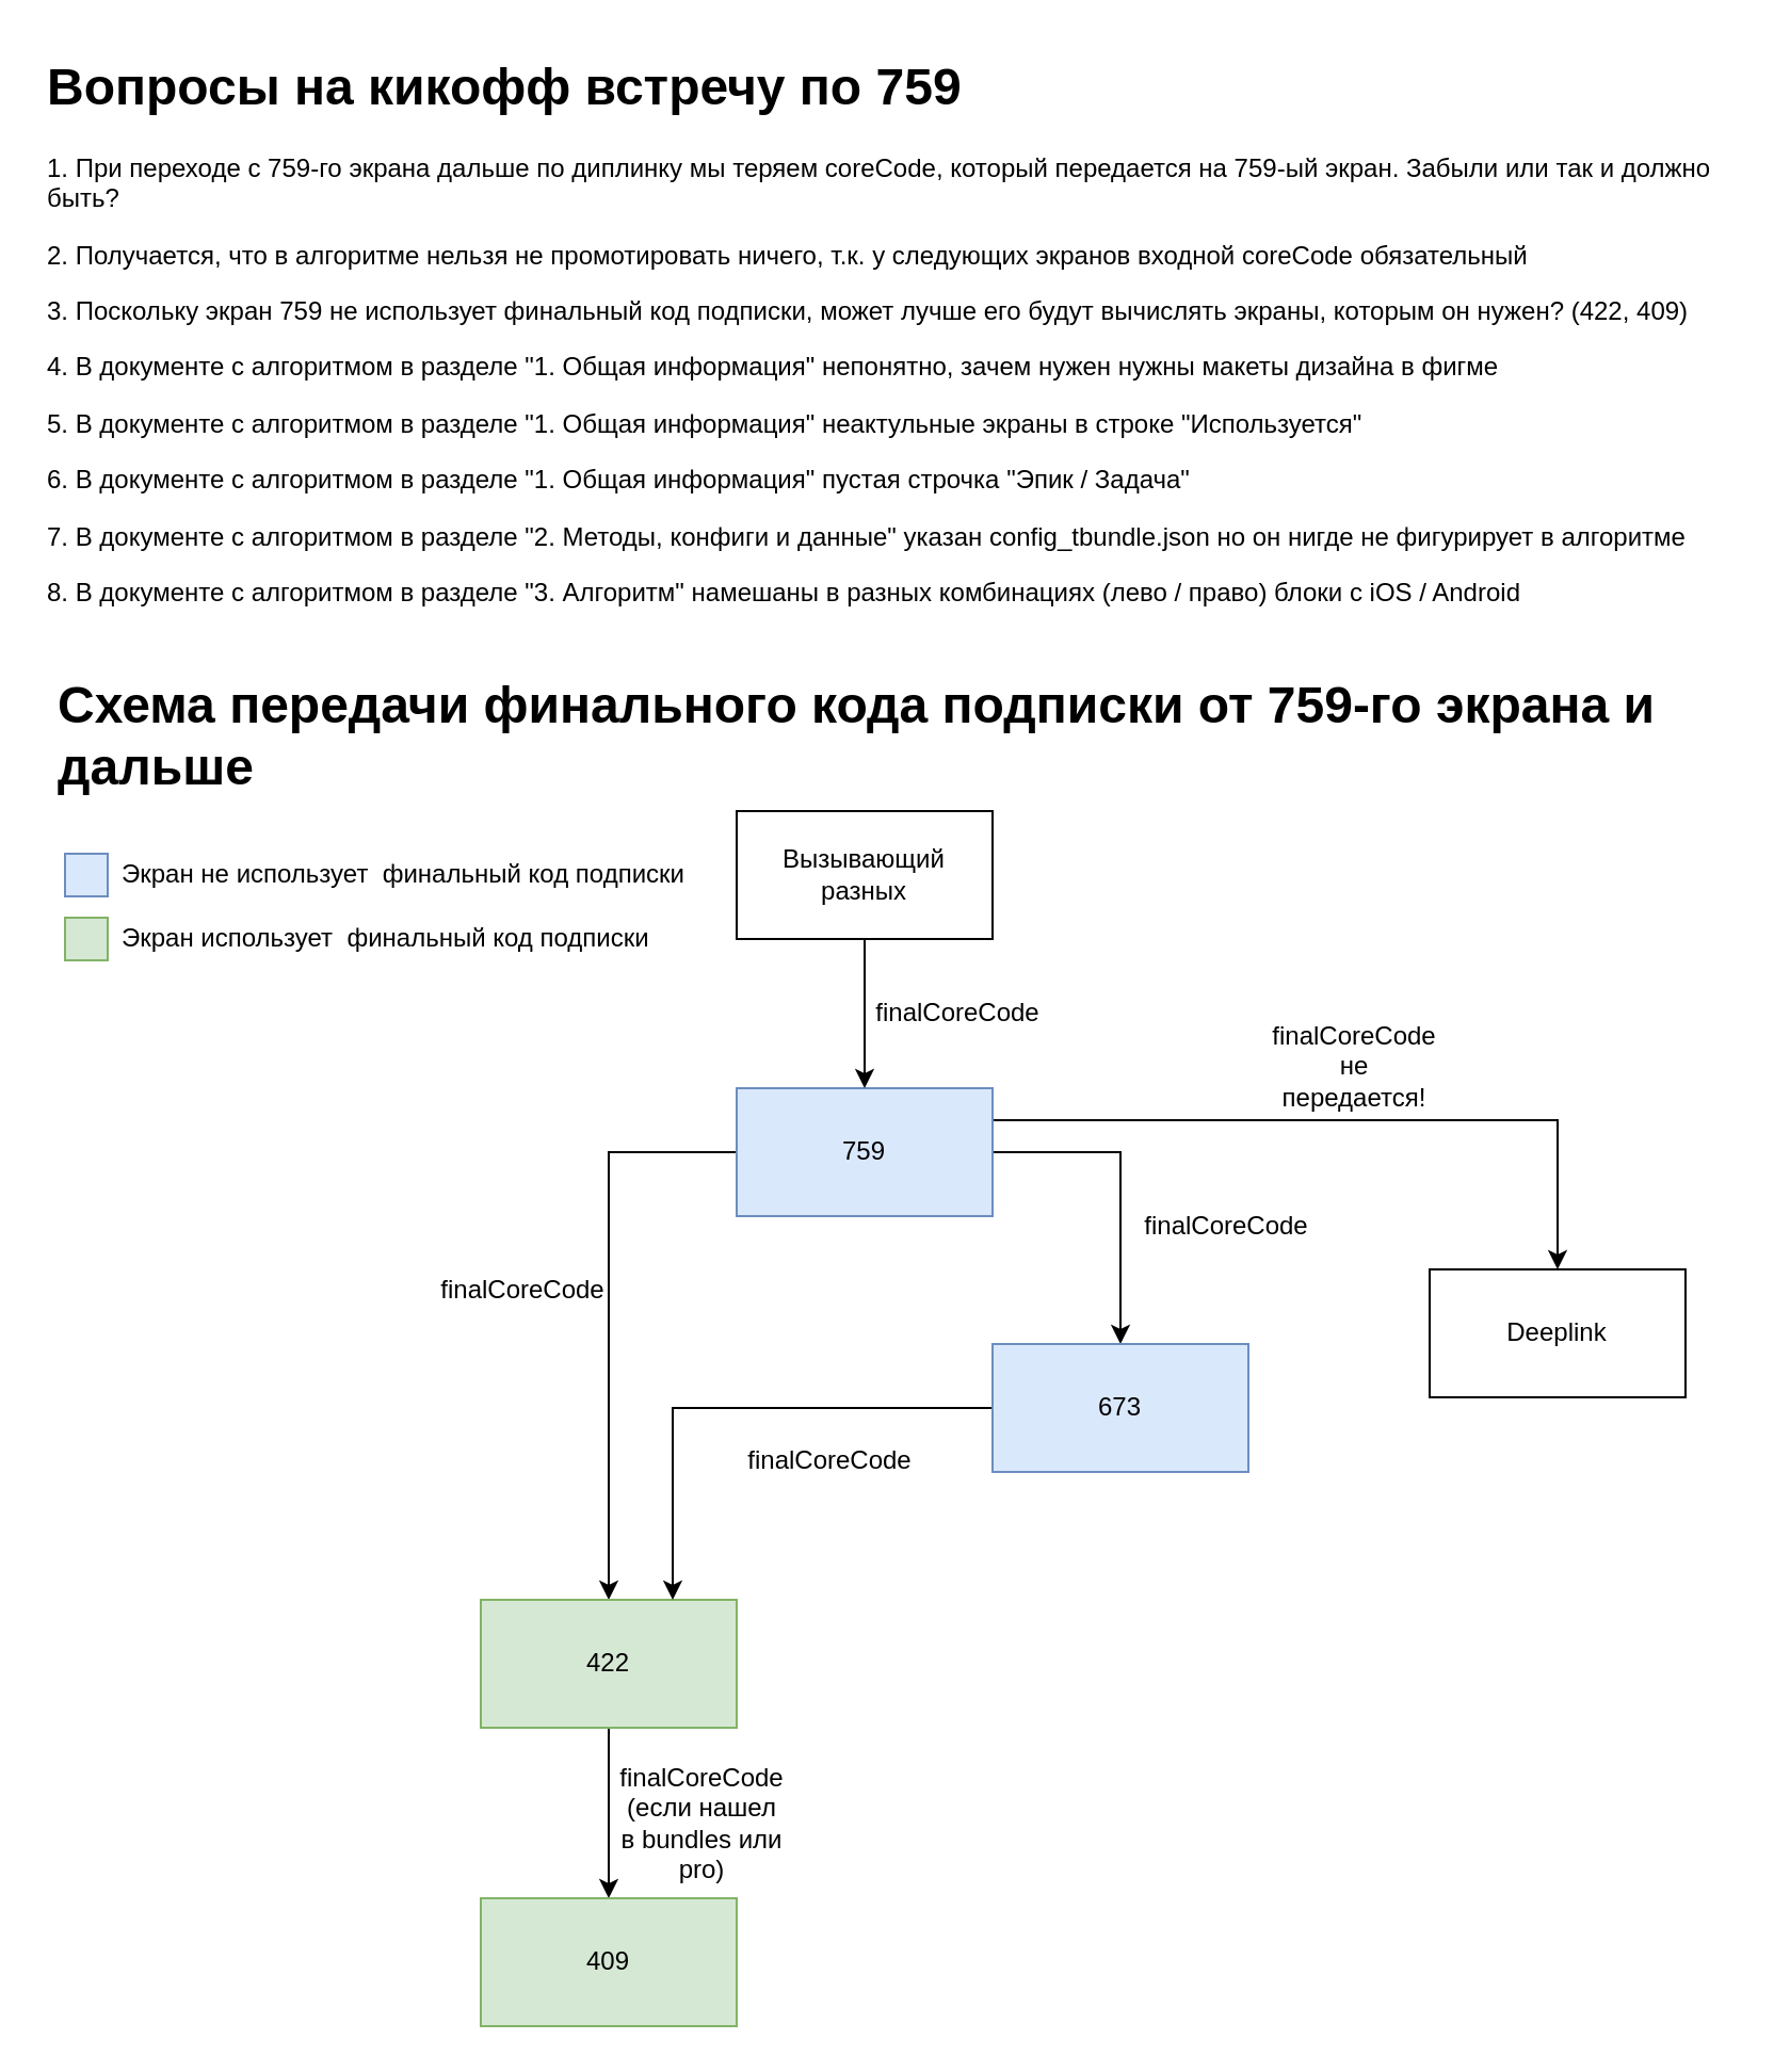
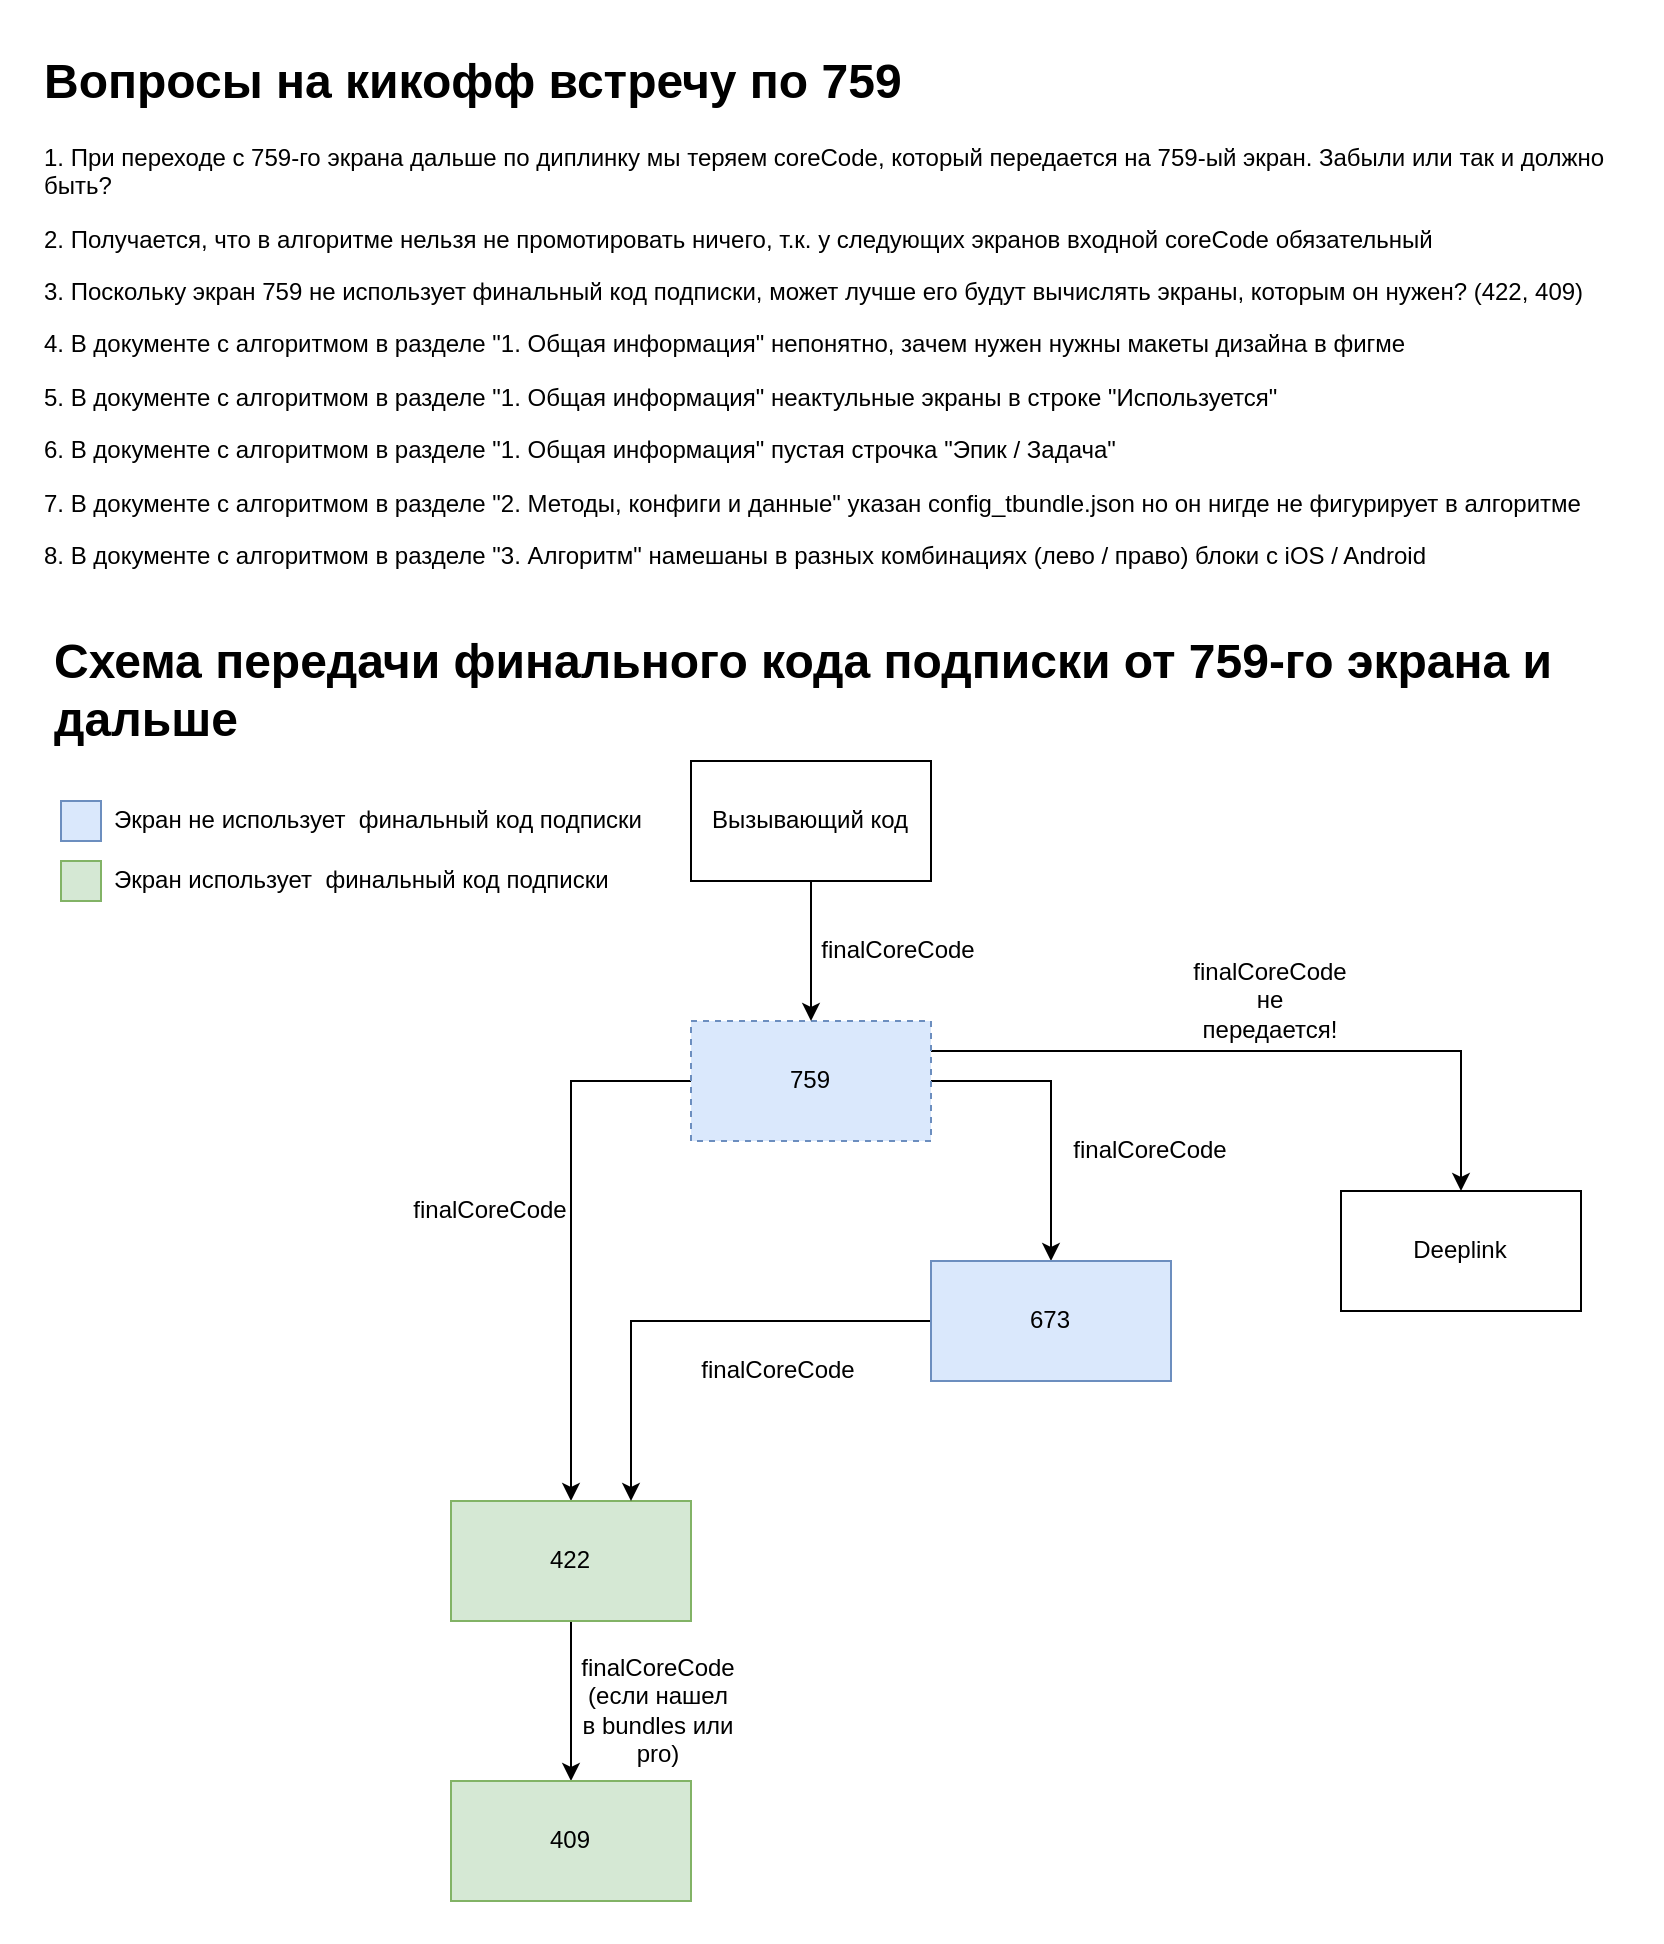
- <mxCell id="12" value="Вызывающий разных" style="rounded=0;whiteSpace=wrap;html=1;" parent="1" vertex="1"><mxGeometry x="345" y="380" width="120" height="60" as="geometry" /></mxCell>
+ <mxCell id="12" value="Вызывающий код" style="rounded=0;whiteSpace=wrap;html=1;" parent="1" vertex="1"><mxGeometry x="345" y="380" width="120" height="60" as="geometry" /></mxCell>
- <mxCell id="6" value="759" style="rounded=0;whiteSpace=wrap;html=1;labelBackgroundColor=none;fillColor=#dae8fc;strokeColor=#6c8ebf;" parent="1" vertex="1"><mxGeometry x="345" y="510" width="120" height="60" as="geometry" /></mxCell>
+ <mxCell id="6" value="759" style="rounded=0;whiteSpace=wrap;html=1;labelBackgroundColor=none;fillColor=#dae8fc;strokeColor=#6c8ebf;dashed=1;" parent="1" vertex="1"><mxGeometry x="345" y="510" width="120" height="60" as="geometry" /></mxCell>
